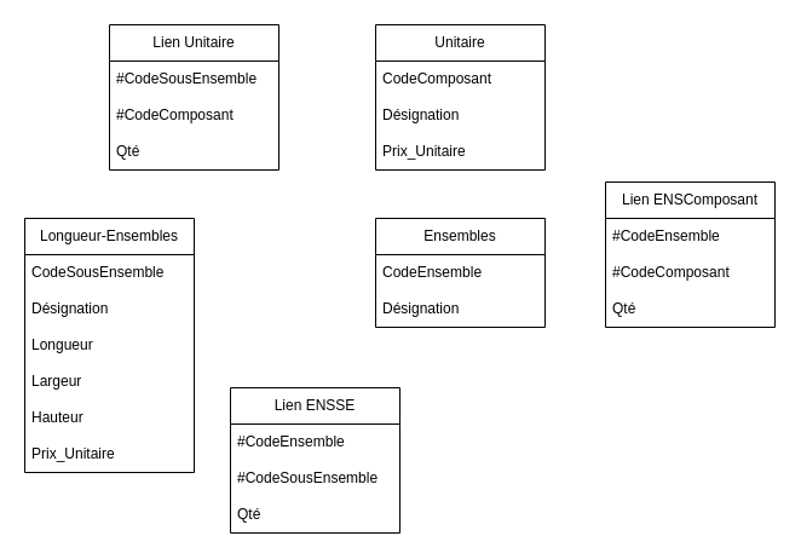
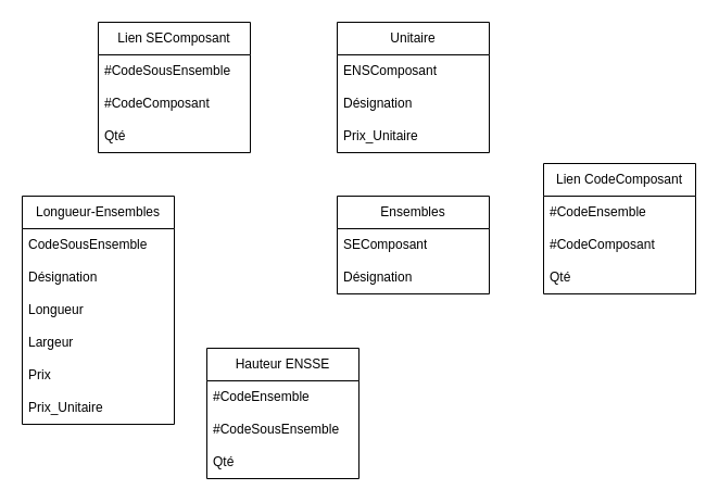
- <mxCell id="2" value="Lien Unitaire" style="swimlane;fontStyle=0;childLayout=stackLayout;horizontal=1;startSize=30;horizontalStack=0;resizeParent=1;resizeParentMax=0;resizeLast=0;collapsible=1;marginBottom=0;whiteSpace=wrap;html=1;" vertex="1" parent="1"><mxGeometry x="90" y="20" width="140" height="120" as="geometry" /></mxCell>
+ <mxCell id="2" value="Lien SEComposant" style="swimlane;fontStyle=0;childLayout=stackLayout;horizontal=1;startSize=30;horizontalStack=0;resizeParent=1;resizeParentMax=0;resizeLast=0;collapsible=1;marginBottom=0;whiteSpace=wrap;html=1;" vertex="1" parent="1"><mxGeometry x="90" y="20" width="140" height="120" as="geometry" /></mxCell>
- <mxCell id="18" value="CodeComposant" style="text;strokeColor=none;fillColor=none;align=left;verticalAlign=middle;spacingLeft=4;spacingRight=4;overflow=hidden;points=[[0,0.5],[1,0.5]];portConstraint=eastwest;rotatable=0;whiteSpace=wrap;html=1;" vertex="1" parent="17"><mxGeometry y="30" width="140" height="30" as="geometry" /></mxCell>
+ <mxCell id="18" value="ENSComposant" style="text;strokeColor=none;fillColor=none;align=left;verticalAlign=middle;spacingLeft=4;spacingRight=4;overflow=hidden;points=[[0,0.5],[1,0.5]];portConstraint=eastwest;rotatable=0;whiteSpace=wrap;html=1;" vertex="1" parent="17"><mxGeometry y="30" width="140" height="30" as="geometry" /></mxCell>
- <mxCell id="6" value="Lien ENSComposant" style="swimlane;fontStyle=0;childLayout=stackLayout;horizontal=1;startSize=30;horizontalStack=0;resizeParent=1;resizeParentMax=0;resizeLast=0;collapsible=1;marginBottom=0;whiteSpace=wrap;html=1;" vertex="1" parent="1"><mxGeometry x="500" y="150" width="140" height="120" as="geometry" /></mxCell>
+ <mxCell id="6" value="Lien CodeComposant" style="swimlane;fontStyle=0;childLayout=stackLayout;horizontal=1;startSize=30;horizontalStack=0;resizeParent=1;resizeParentMax=0;resizeLast=0;collapsible=1;marginBottom=0;whiteSpace=wrap;html=1;" vertex="1" parent="1"><mxGeometry x="500" y="150" width="140" height="120" as="geometry" /></mxCell>
- <mxCell id="26" value="CodeEnsemble" style="text;strokeColor=none;fillColor=none;align=left;verticalAlign=middle;spacingLeft=4;spacingRight=4;overflow=hidden;points=[[0,0.5],[1,0.5]];portConstraint=eastwest;rotatable=0;whiteSpace=wrap;html=1;" vertex="1" parent="25"><mxGeometry y="30" width="140" height="30" as="geometry" /></mxCell>
+ <mxCell id="26" value="SEComposant" style="text;strokeColor=none;fillColor=none;align=left;verticalAlign=middle;spacingLeft=4;spacingRight=4;overflow=hidden;points=[[0,0.5],[1,0.5]];portConstraint=eastwest;rotatable=0;whiteSpace=wrap;html=1;" vertex="1" parent="25"><mxGeometry y="30" width="140" height="30" as="geometry" /></mxCell>
- <mxCell id="21" value="Lien ENSSE" style="swimlane;fontStyle=0;childLayout=stackLayout;horizontal=1;startSize=30;horizontalStack=0;resizeParent=1;resizeParentMax=0;resizeLast=0;collapsible=1;marginBottom=0;whiteSpace=wrap;html=1;" vertex="1" parent="1"><mxGeometry x="190" y="320" width="140" height="120" as="geometry" /></mxCell>
+ <mxCell id="21" value="Hauteur ENSSE" style="swimlane;fontStyle=0;childLayout=stackLayout;horizontal=1;startSize=30;horizontalStack=0;resizeParent=1;resizeParentMax=0;resizeLast=0;collapsible=1;marginBottom=0;whiteSpace=wrap;html=1;" vertex="1" parent="1"><mxGeometry x="190" y="320" width="140" height="120" as="geometry" /></mxCell>
- <mxCell id="15" value="Hauteur" style="text;strokeColor=none;fillColor=none;align=left;verticalAlign=middle;spacingLeft=4;spacingRight=4;overflow=hidden;points=[[0,0.5],[1,0.5]];portConstraint=eastwest;rotatable=0;whiteSpace=wrap;html=1;" vertex="1" parent="10"><mxGeometry y="150" width="140" height="30" as="geometry" /></mxCell>
+ <mxCell id="15" value="Prix" style="text;strokeColor=none;fillColor=none;align=left;verticalAlign=middle;spacingLeft=4;spacingRight=4;overflow=hidden;points=[[0,0.5],[1,0.5]];portConstraint=eastwest;rotatable=0;whiteSpace=wrap;html=1;" vertex="1" parent="10"><mxGeometry y="150" width="140" height="30" as="geometry" /></mxCell>
